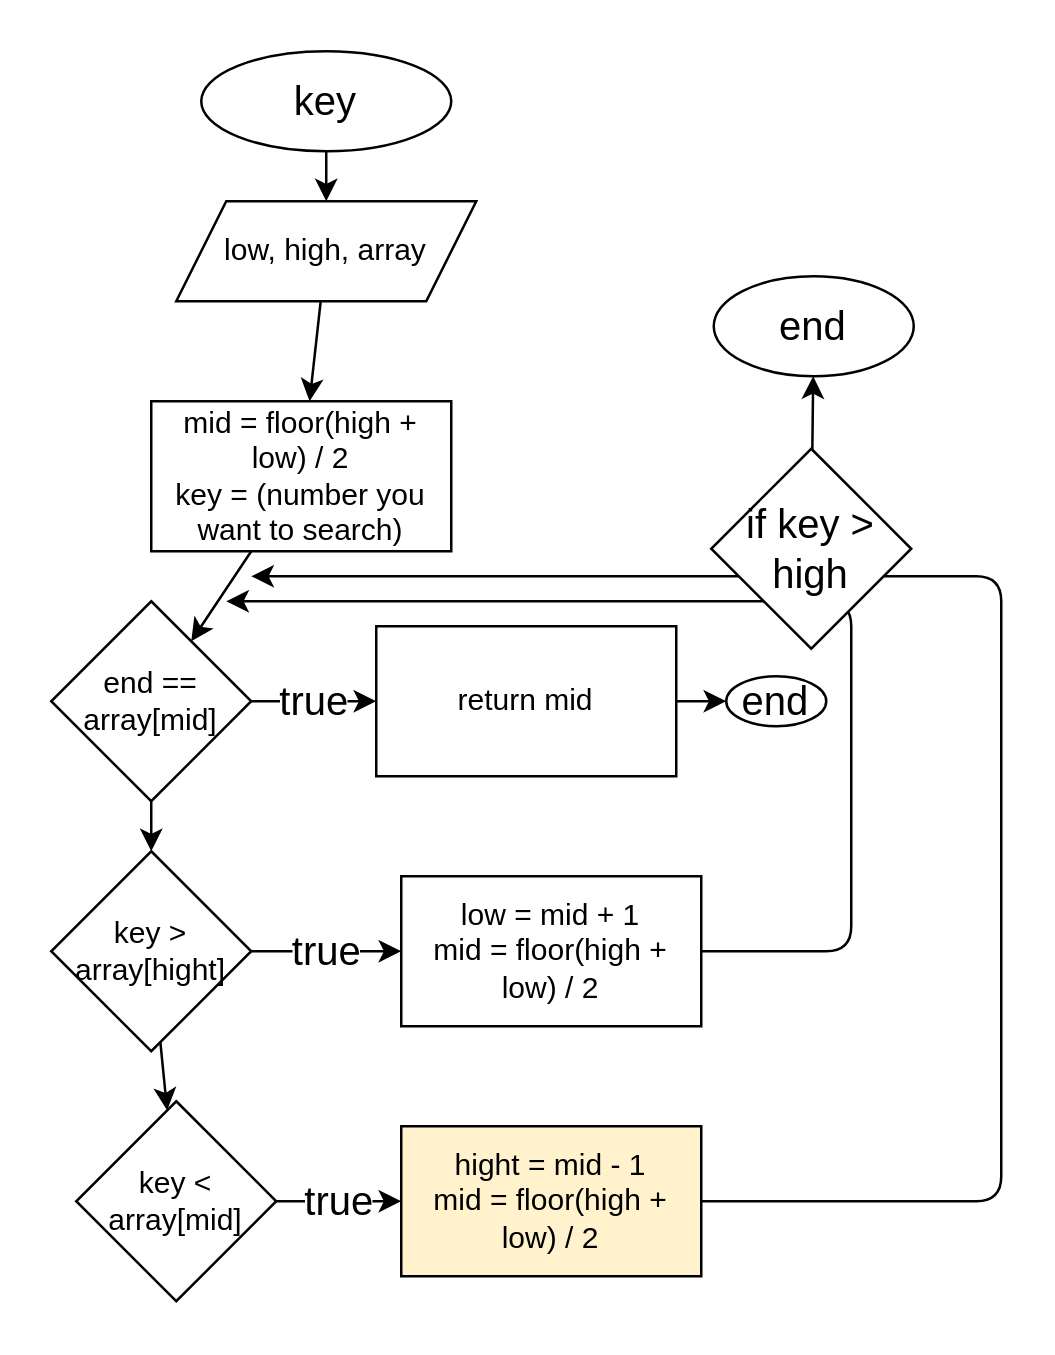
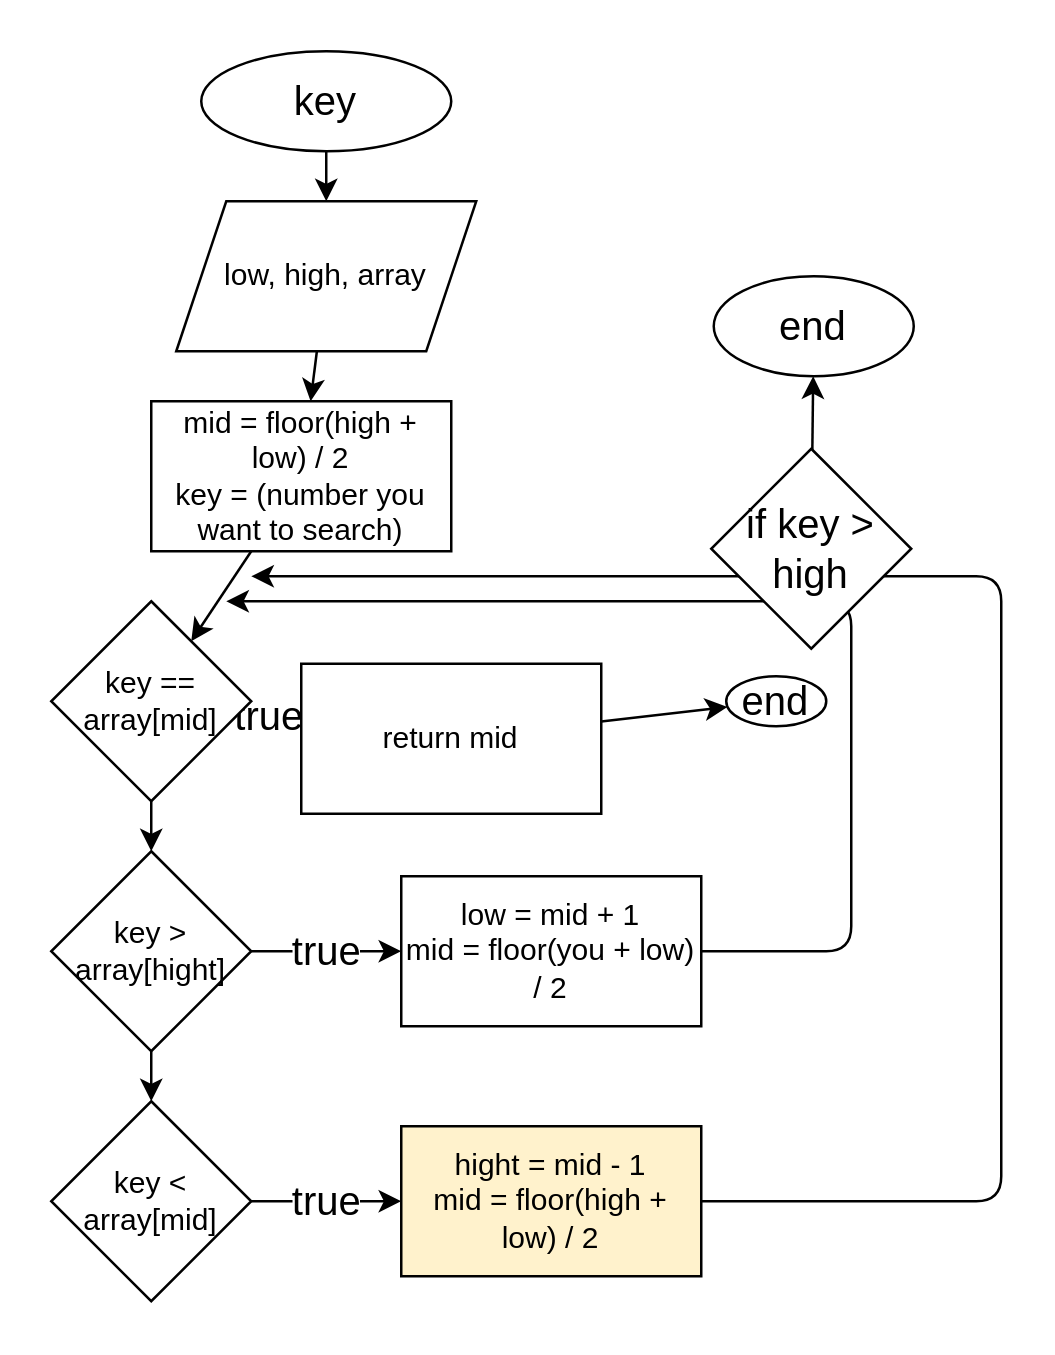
- <mxCell id="7" value="low, high, array" style="shape=parallelogram;perimeter=parallelogramPerimeter;whiteSpace=wrap;html=1;fixedSize=1;" vertex="1" parent="1"><mxGeometry x="70" y="80" width="120" height="40" as="geometry" /></mxCell>
+ <mxCell id="7" value="low, high, array" style="shape=parallelogram;perimeter=parallelogramPerimeter;whiteSpace=wrap;html=1;fixedSize=1;" vertex="1" parent="1"><mxGeometry x="70" y="80" width="120" height="60" as="geometry" /></mxCell>
- <mxCell id="10" value="end == array[mid]" style="rhombus;whiteSpace=wrap;html=1;rounded=0;" vertex="1" parent="1"><mxGeometry x="20" y="240" width="80" height="80" as="geometry" /></mxCell>
+ <mxCell id="10" value="key == array[mid]" style="rhombus;whiteSpace=wrap;html=1;rounded=0;" vertex="1" parent="1"><mxGeometry x="20" y="240" width="80" height="80" as="geometry" /></mxCell>
- <mxCell id="12" value="return mid" style="whiteSpace=wrap;html=1;rounded=0;" vertex="1" parent="1"><mxGeometry x="150" y="250" width="120" height="60" as="geometry" /></mxCell>
+ <mxCell id="12" value="return mid" style="whiteSpace=wrap;html=1;rounded=0;" vertex="1" parent="1"><mxGeometry x="120" y="265" width="120" height="60" as="geometry" /></mxCell>
- <mxCell id="18" value="low = mid + 1&lt;br&gt;mid = floor(high + low) / 2" style="rounded=0;whiteSpace=wrap;html=1;" vertex="1" parent="1"><mxGeometry x="160" y="350" width="120" height="60" as="geometry" /></mxCell>
+ <mxCell id="18" value="low = mid + 1&lt;br&gt;mid = floor(you + low) / 2" style="rounded=0;whiteSpace=wrap;html=1;" vertex="1" parent="1"><mxGeometry x="160" y="350" width="120" height="60" as="geometry" /></mxCell>
- <mxCell id="20" value="key &amp;lt; array[mid]" style="rhombus;whiteSpace=wrap;html=1;rounded=0;" vertex="1" parent="1"><mxGeometry x="30" y="440" width="80" height="80" as="geometry" /></mxCell>
+ <mxCell id="20" value="key &amp;lt; array[mid]" style="rhombus;whiteSpace=wrap;html=1;rounded=0;" vertex="1" parent="1"><mxGeometry x="20" y="440" width="80" height="80" as="geometry" /></mxCell>
